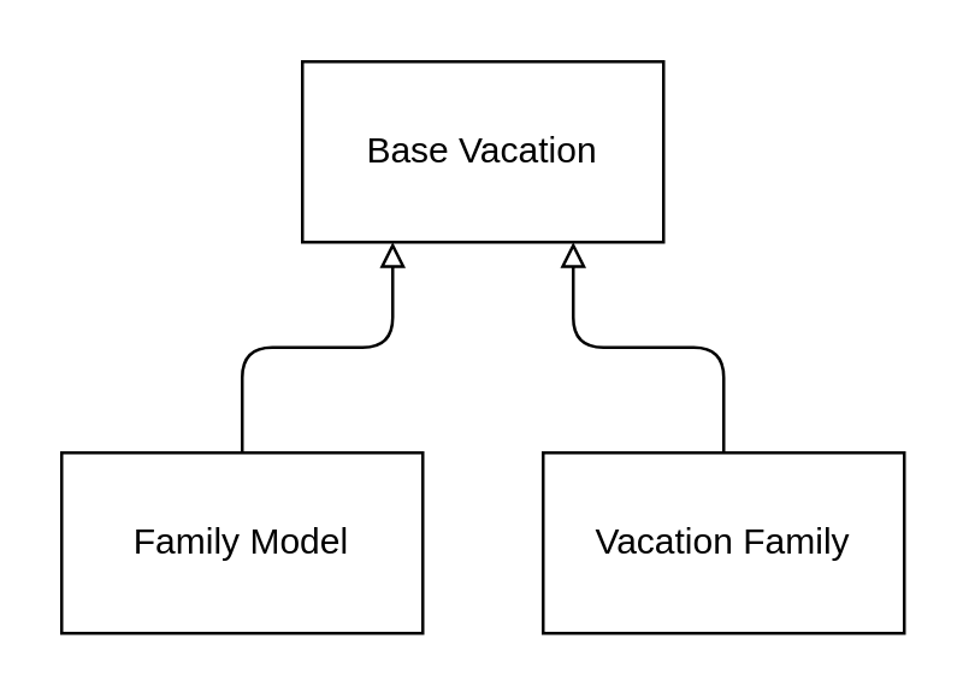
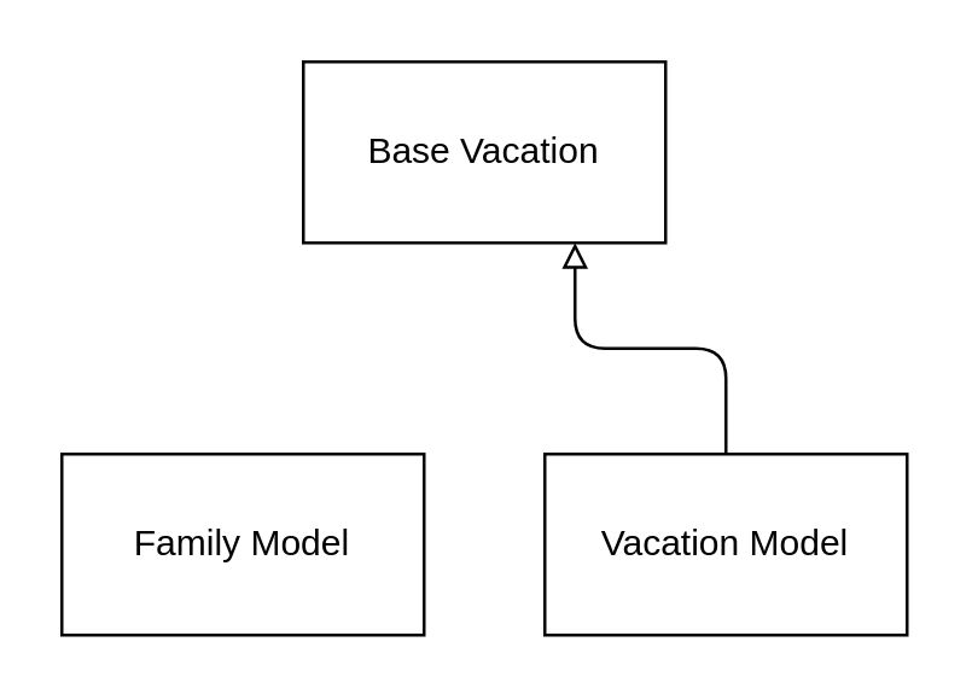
- <mxCell id="3" style="edgeStyle=orthogonalEdgeStyle;orthogonalLoop=1;jettySize=auto;html=1;exitX=0.5;exitY=0;exitDx=0;exitDy=0;entryX=0.25;entryY=1;entryDx=0;entryDy=0;rounded=1;endArrow=block;endFill=0;strokeWidth=1;" edge="1" parent="1" source="4" target="2"><mxGeometry relative="1" as="geometry" /></mxCell>
- <mxCell id="6" value="Vacation Family" style="rounded=0;whiteSpace=wrap;html=1;fillColor=none;" vertex="1" parent="1"><mxGeometry x="180" y="150" width="120" height="60" as="geometry" /></mxCell>
+ <mxCell id="6" value="Vacation Model" style="rounded=0;whiteSpace=wrap;html=1;fillColor=none;" vertex="1" parent="1"><mxGeometry x="180" y="150" width="120" height="60" as="geometry" /></mxCell>
